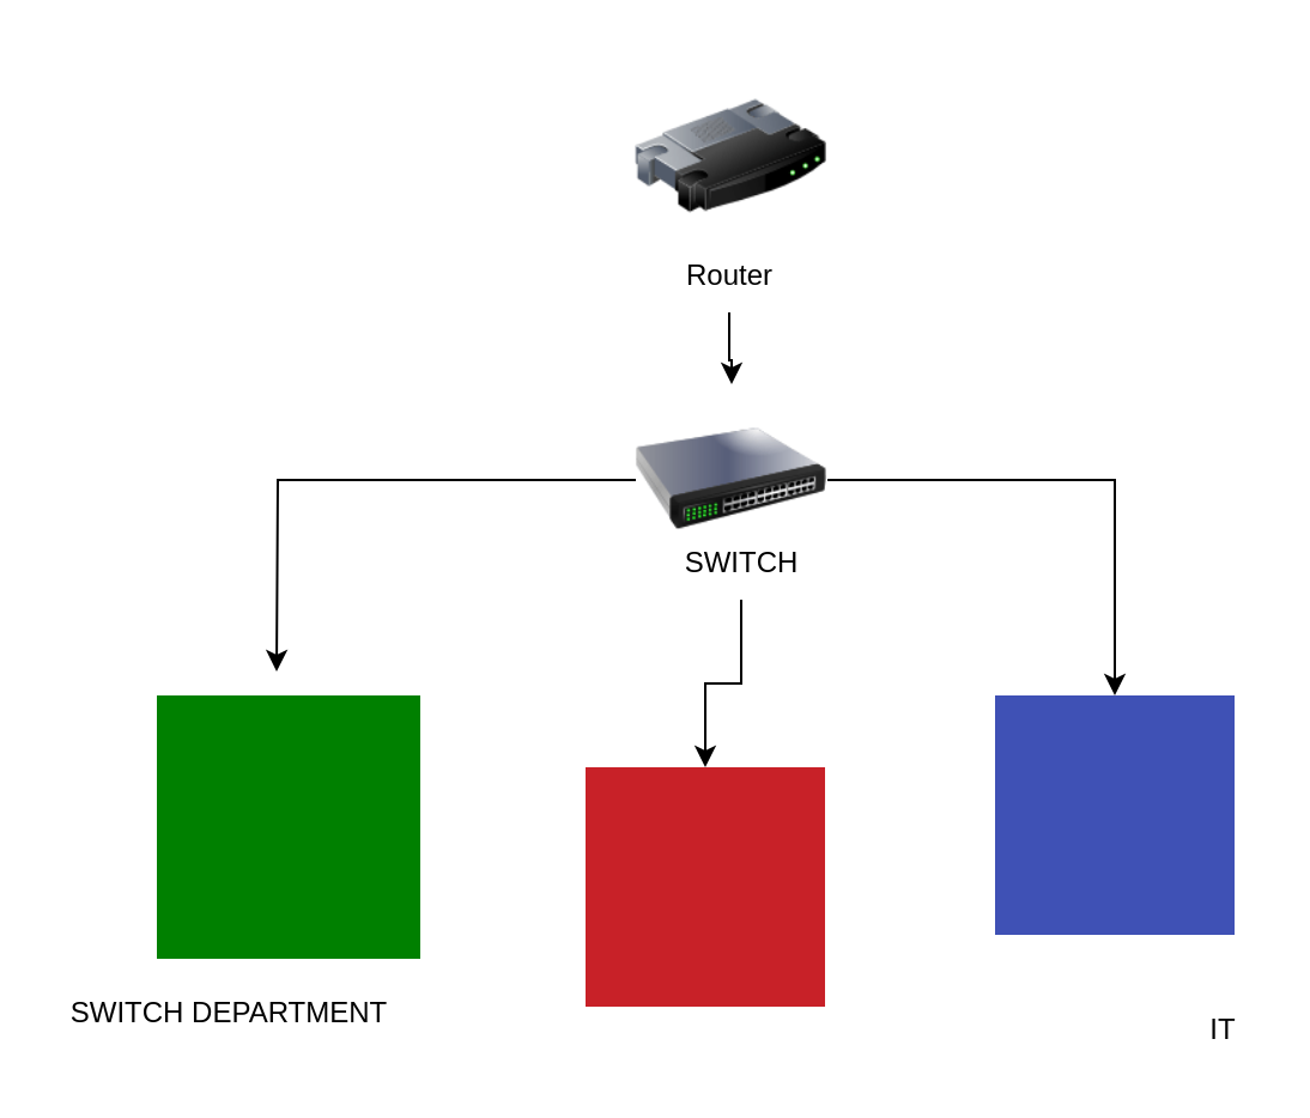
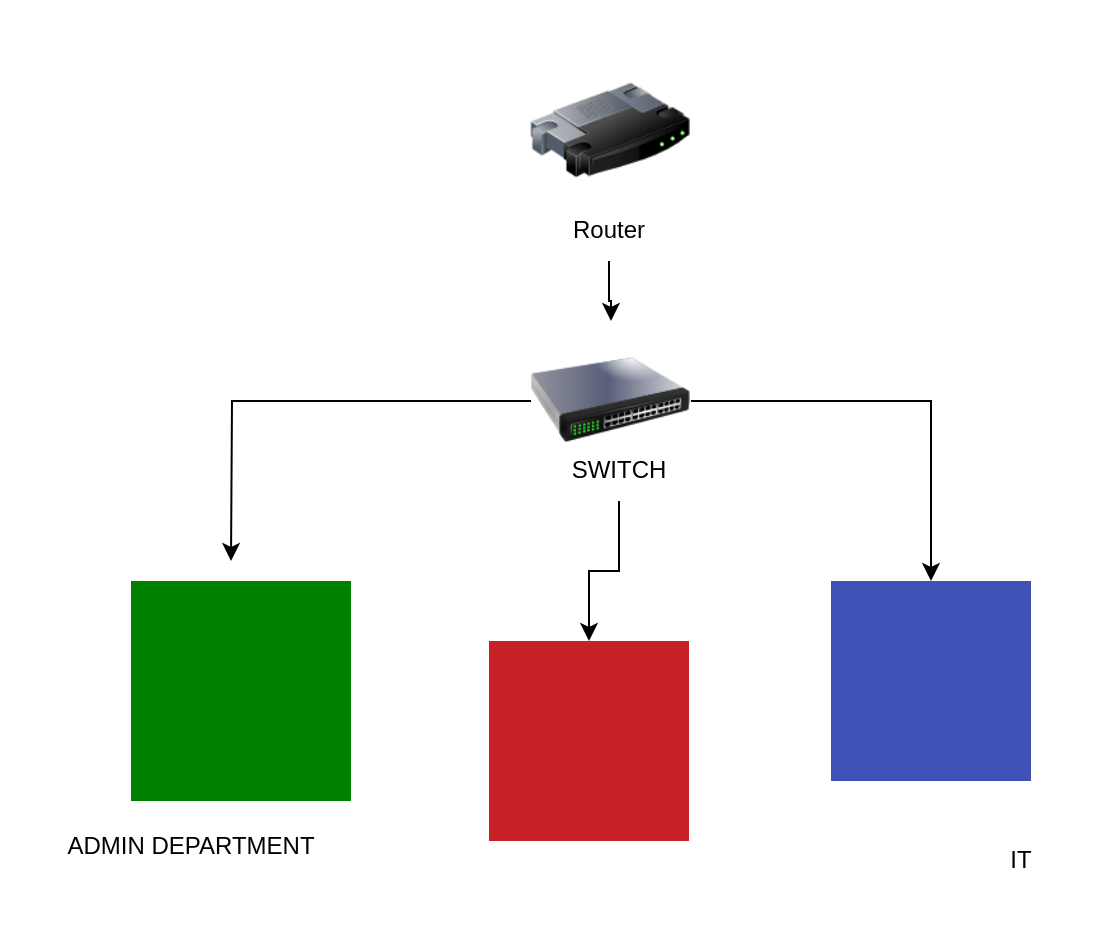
- <mxCell id="13" value="SWITCH DEPARTMENT" style="text;html=1;align=center;verticalAlign=middle;resizable=0;points=[];autosize=1;strokeColor=none;fillColor=none;" vertex="1" parent="1"><mxGeometry x="20" y="408" width="150" height="30" as="geometry" /></mxCell>
+ <mxCell id="13" value="ADMIN DEPARTMENT" style="text;html=1;align=center;verticalAlign=middle;resizable=0;points=[];autosize=1;strokeColor=none;fillColor=none;" vertex="1" parent="1"><mxGeometry x="20" y="408" width="150" height="30" as="geometry" /></mxCell>
